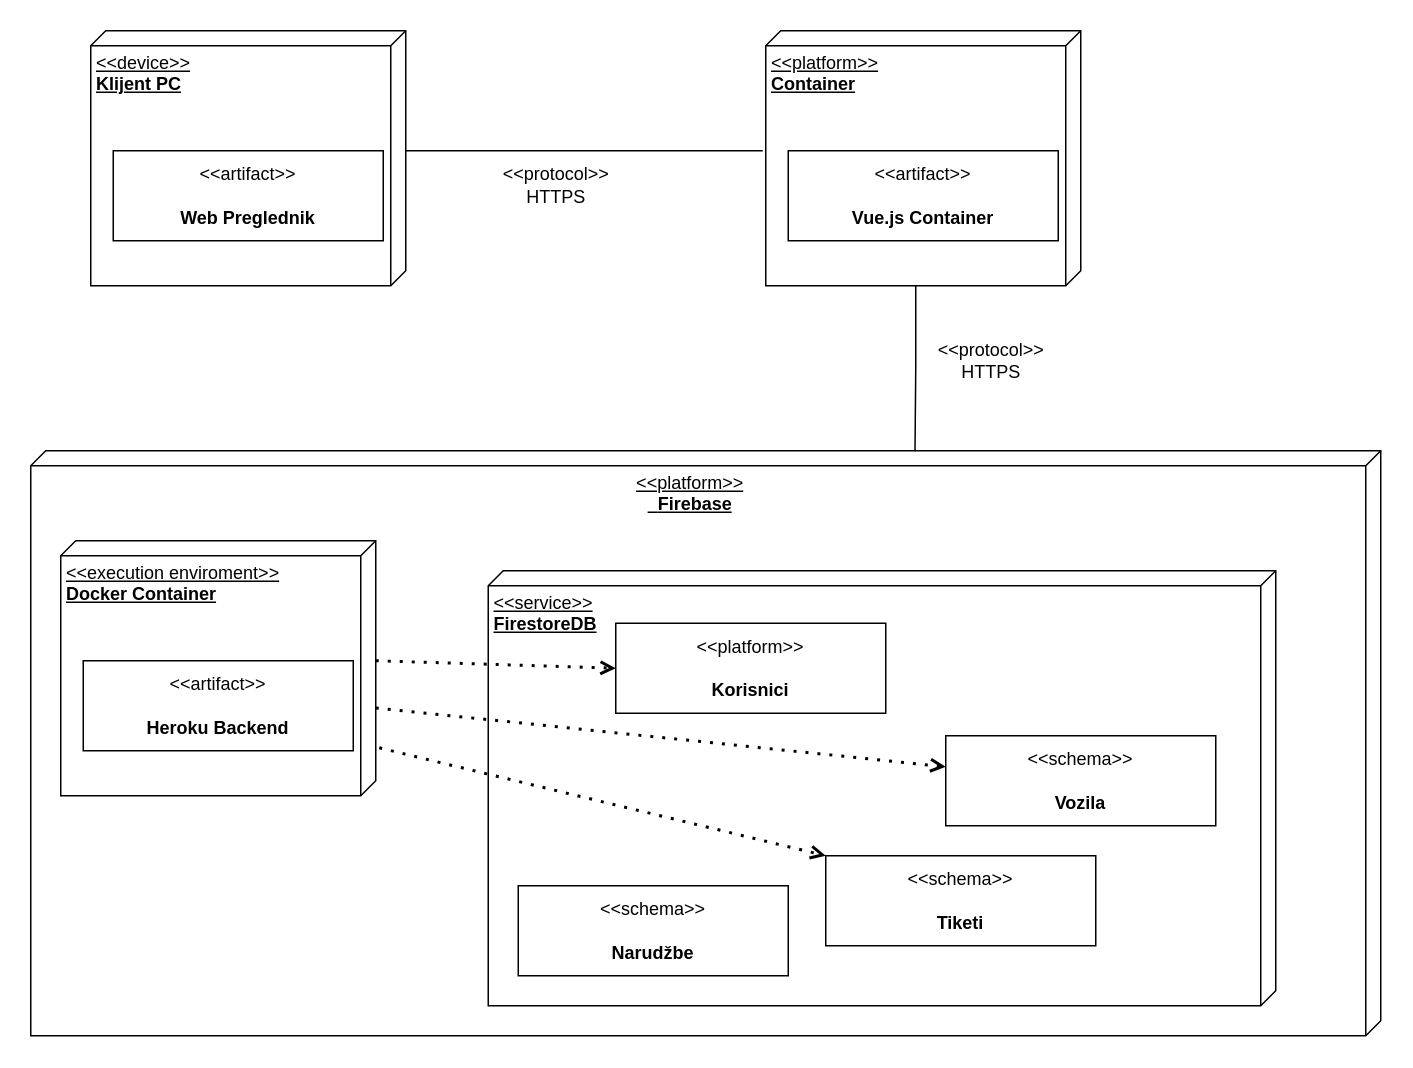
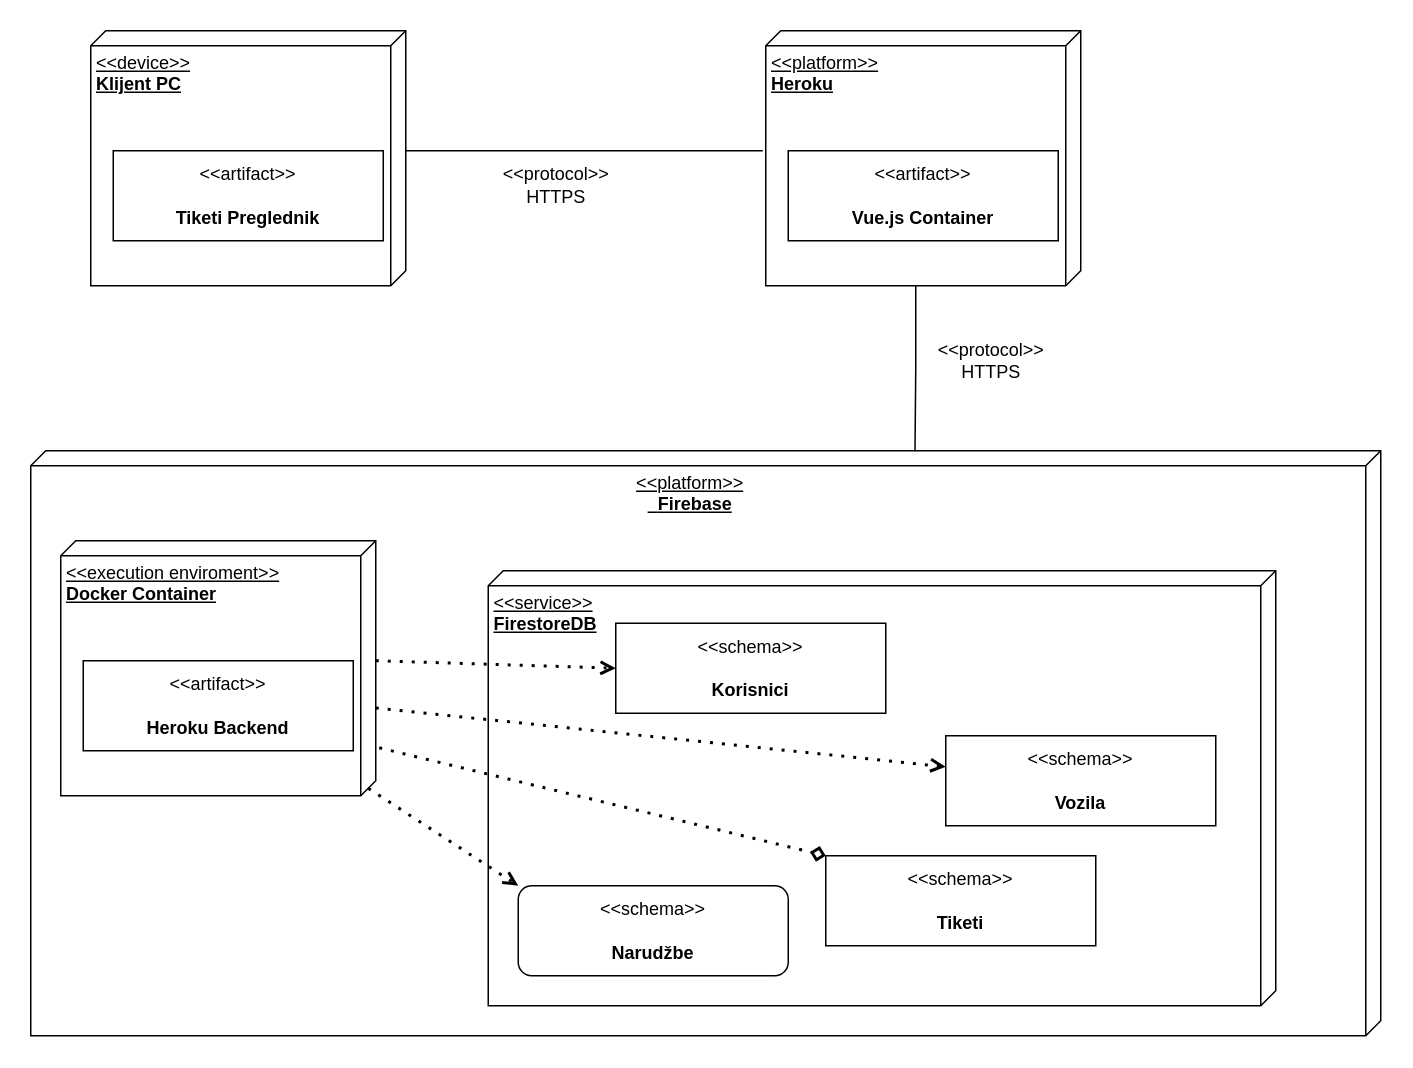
- <mxCell id="4" value="&amp;lt;&amp;lt;platform&amp;gt;&amp;gt;&lt;div&gt;&lt;b&gt;Container&lt;/b&gt;&lt;/div&gt;" style="verticalAlign=top;align=left;spacingTop=8;spacingLeft=2;spacingRight=12;shape=cube;size=10;direction=south;fontStyle=4;html=1;whiteSpace=wrap;" parent="1" vertex="1"><mxGeometry x="510" y="20" width="210" height="170" as="geometry" /></mxCell>
+ <mxCell id="4" value="&amp;lt;&amp;lt;platform&amp;gt;&amp;gt;&lt;div&gt;&lt;b&gt;Heroku&lt;/b&gt;&lt;/div&gt;" style="verticalAlign=top;align=left;spacingTop=8;spacingLeft=2;spacingRight=12;shape=cube;size=10;direction=south;fontStyle=4;html=1;whiteSpace=wrap;" parent="1" vertex="1"><mxGeometry x="510" y="20" width="210" height="170" as="geometry" /></mxCell>
- <mxCell id="3" value="&amp;lt;&amp;lt;artifact&amp;gt;&amp;gt;&lt;br&gt;&lt;br&gt;&lt;b&gt;Web Preglednik&lt;/b&gt;" style="html=1;align=center;verticalAlign=middle;dashed=0;whiteSpace=wrap;" parent="1" vertex="1"><mxGeometry x="75" y="100" width="180" height="60" as="geometry" /></mxCell>
+ <mxCell id="3" value="&amp;lt;&amp;lt;artifact&amp;gt;&amp;gt;&lt;br&gt;&lt;br&gt;&lt;b&gt;Tiketi Preglednik&lt;/b&gt;" style="html=1;align=center;verticalAlign=middle;dashed=0;whiteSpace=wrap;" parent="1" vertex="1"><mxGeometry x="75" y="100" width="180" height="60" as="geometry" /></mxCell>
- <mxCell id="12" value="&amp;lt;&amp;lt;platform&amp;gt;&amp;gt;&lt;br&gt;&lt;br&gt;&lt;b&gt;Korisnici&lt;/b&gt;" style="html=1;align=center;verticalAlign=middle;dashed=0;whiteSpace=wrap;" parent="1" vertex="1"><mxGeometry x="410" y="415" width="180" height="60" as="geometry" /></mxCell>
+ <mxCell id="12" value="&amp;lt;&amp;lt;schema&amp;gt;&amp;gt;&lt;br&gt;&lt;br&gt;&lt;b&gt;Korisnici&lt;/b&gt;" style="html=1;align=center;verticalAlign=middle;dashed=0;whiteSpace=wrap;" parent="1" vertex="1"><mxGeometry x="410" y="415" width="180" height="60" as="geometry" /></mxCell>
- <mxCell id="20" value="" style="endArrow=open;dashed=1;html=1;dashPattern=1 3;strokeWidth=2;rounded=0;exitX=0.812;exitY=-0.011;exitDx=0;exitDy=0;exitPerimeter=0;endFill=0;entryX=0;entryY=0;entryDx=0;entryDy=0;" parent="1" source="9" target="15" edge="1"><mxGeometry width="50" height="50" relative="1" as="geometry"><mxPoint x="260" y="482" as="sourcePoint" /><mxPoint x="580" y="519" as="targetPoint" /><Array as="points" /></mxGeometry></mxCell>
+ <mxCell id="20" value="" style="endArrow=diamond;dashed=1;html=1;dashPattern=1 3;strokeWidth=2;rounded=0;exitX=0.812;exitY=-0.011;exitDx=0;exitDy=0;exitPerimeter=0;endFill=0;entryX=0;entryY=0;entryDx=0;entryDy=0;" parent="1" source="9" target="15" edge="1"><mxGeometry width="50" height="50" relative="1" as="geometry"><mxPoint x="260" y="482" as="sourcePoint" /><mxPoint x="580" y="519" as="targetPoint" /><Array as="points" /></mxGeometry></mxCell>
+ <mxCell id="21" value="" style="endArrow=open;dashed=1;html=1;dashPattern=1 3;strokeWidth=2;rounded=0;exitX=0;exitY=0;exitDx=165;exitDy=5;exitPerimeter=0;endFill=0;entryX=0;entryY=0;entryDx=0;entryDy=0;" parent="1" source="9" target="14" edge="1"><mxGeometry width="50" height="50" relative="1" as="geometry"><mxPoint x="270" y="492" as="sourcePoint" /><mxPoint x="590" y="529" as="targetPoint" /><Array as="points" /></mxGeometry></mxCell>
- <mxCell id="14" value="&amp;lt;&amp;lt;schema&amp;gt;&amp;gt;&lt;br&gt;&lt;br&gt;&lt;b&gt;Narudžbe&lt;/b&gt;" style="html=1;align=center;verticalAlign=middle;dashed=0;whiteSpace=wrap;" parent="1" vertex="1"><mxGeometry x="345" y="590" width="180" height="60" as="geometry" /></mxCell>
+ <mxCell id="14" value="&amp;lt;&amp;lt;schema&amp;gt;&amp;gt;&lt;br&gt;&lt;br&gt;&lt;b&gt;Narudžbe&lt;/b&gt;" style="html=1;align=center;verticalAlign=middle;dashed=0;whiteSpace=wrap;rounded=1;" parent="1" vertex="1"><mxGeometry x="345" y="590" width="180" height="60" as="geometry" /></mxCell>
